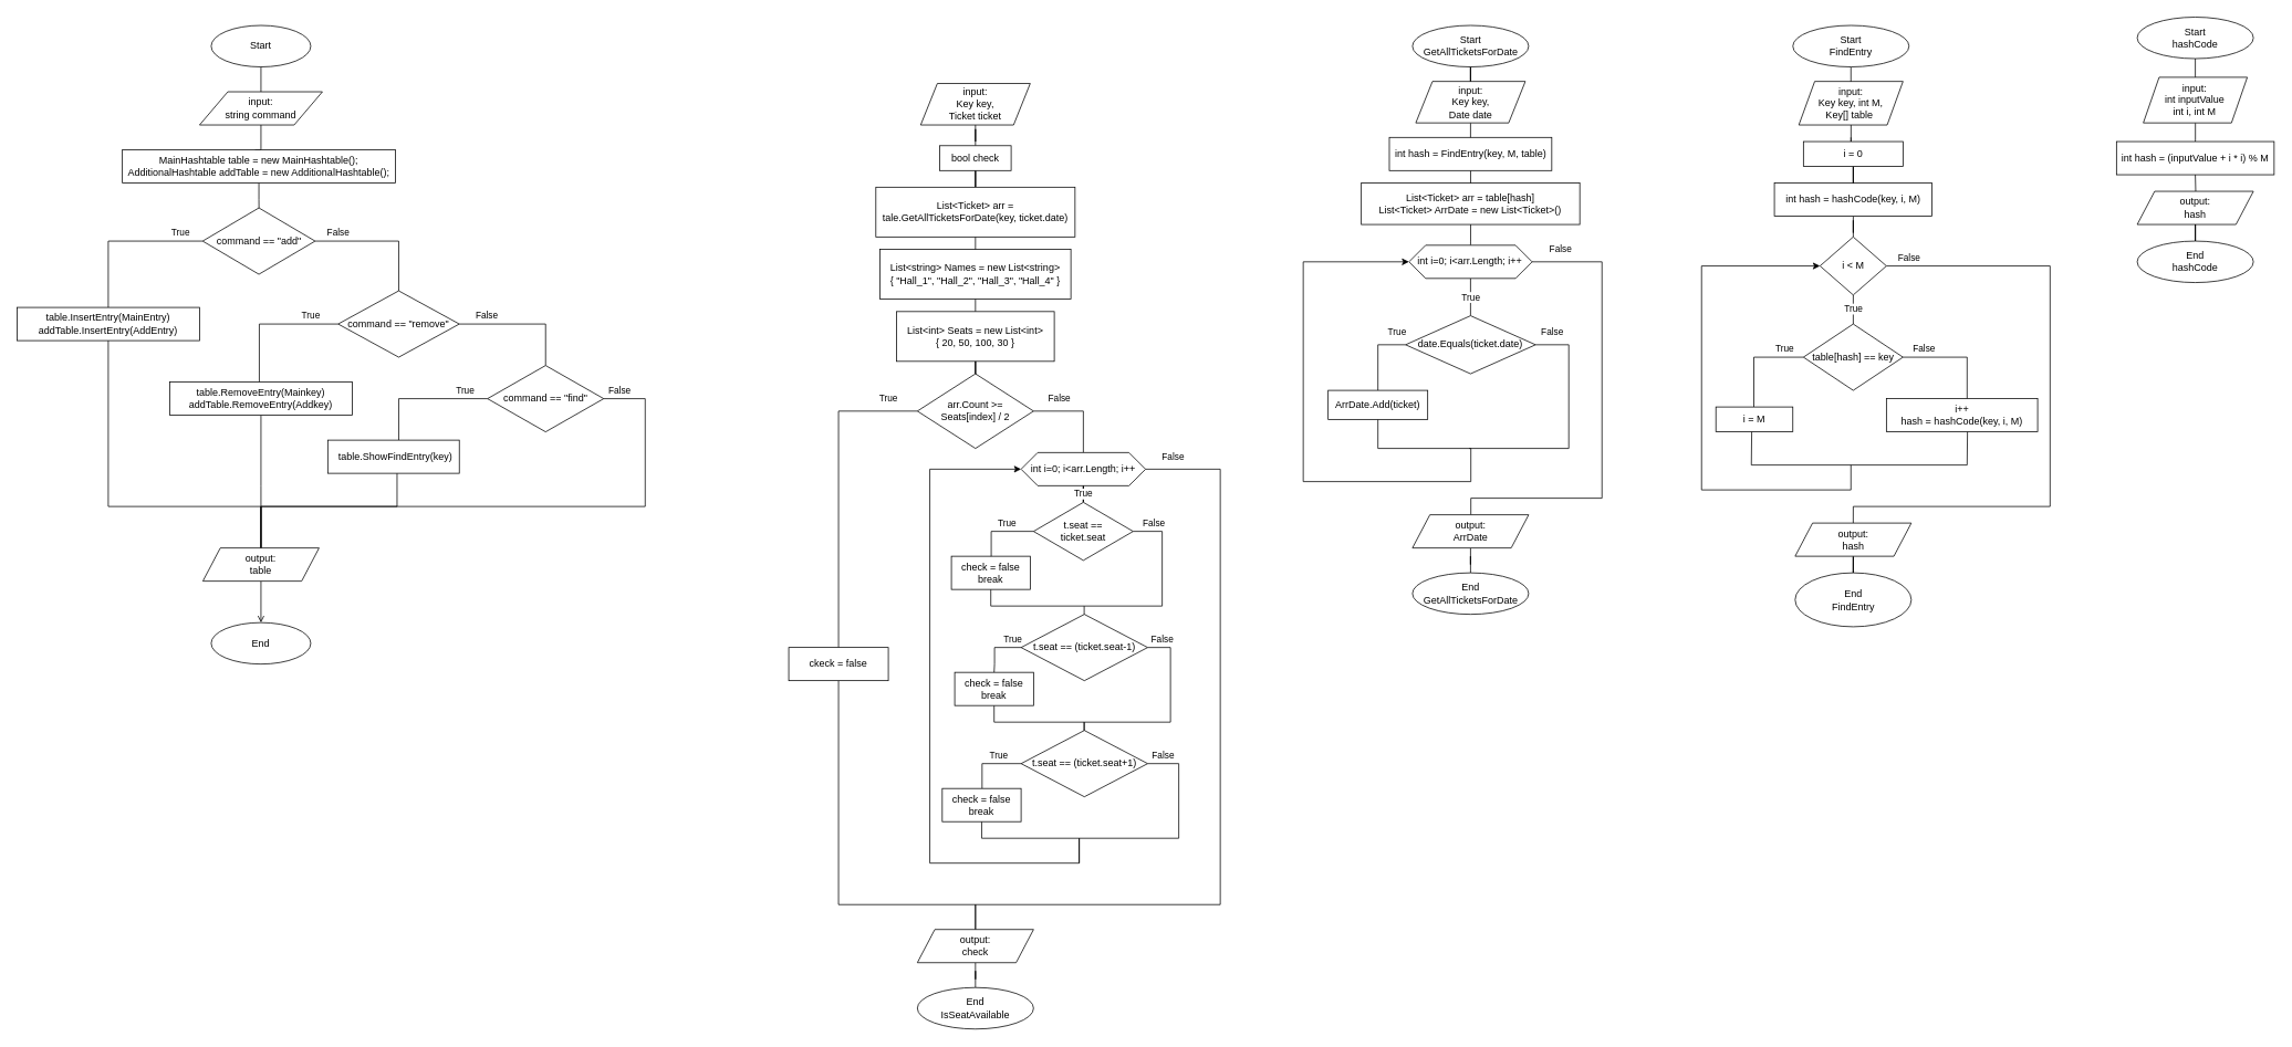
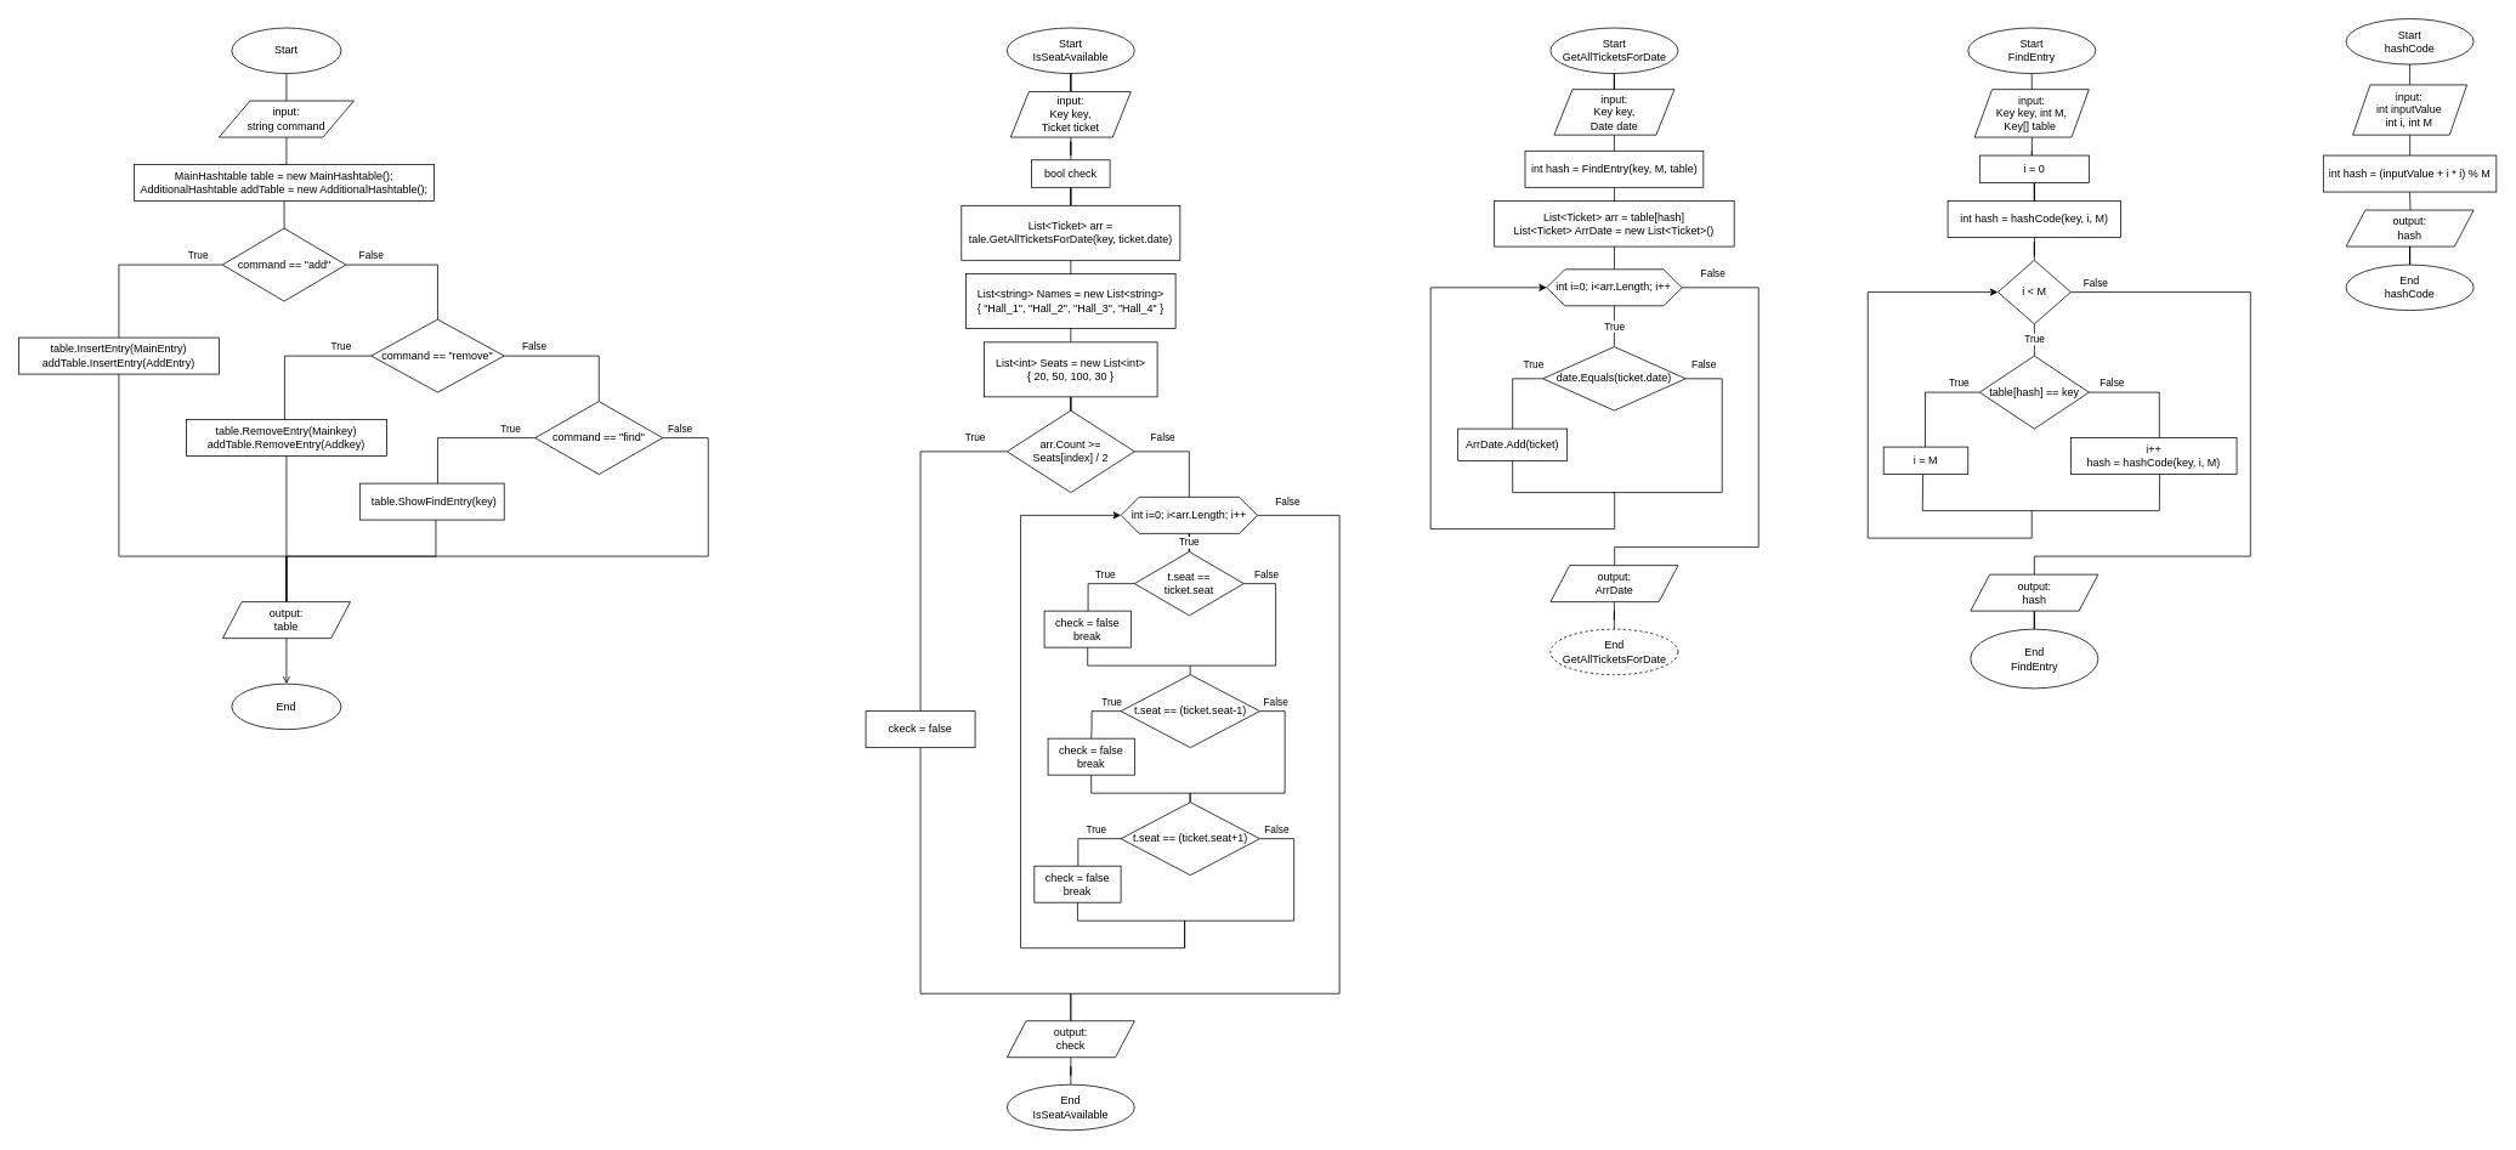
+ <mxCell id="82" value="Start&lt;br&gt;IsSeatAvailable" style="ellipse;whiteSpace=wrap;html=1;" vertex="1" parent="1"><mxGeometry x="1105" y="30" width="140" height="50" as="geometry" /></mxCell>
+ <mxCell id="81" value="" style="edgeStyle=orthogonalEdgeStyle;rounded=0;orthogonalLoop=1;jettySize=auto;html=1;endArrow=none;endFill=0;" edge="1" parent="1" source="82" target="84"><mxGeometry relative="1" as="geometry" /></mxCell>
- <mxCell id="106" value="End&lt;br&gt;GetAllTicketsForDate" style="ellipse;whiteSpace=wrap;html=1;" vertex="1" parent="1"><mxGeometry x="1701.63" y="690" width="140" height="50" as="geometry" /></mxCell>
+ <mxCell id="106" value="End&lt;br&gt;GetAllTicketsForDate" style="ellipse;whiteSpace=wrap;html=1;dashed=1;" vertex="1" parent="1"><mxGeometry x="1701.63" y="690" width="140" height="50" as="geometry" /></mxCell>
